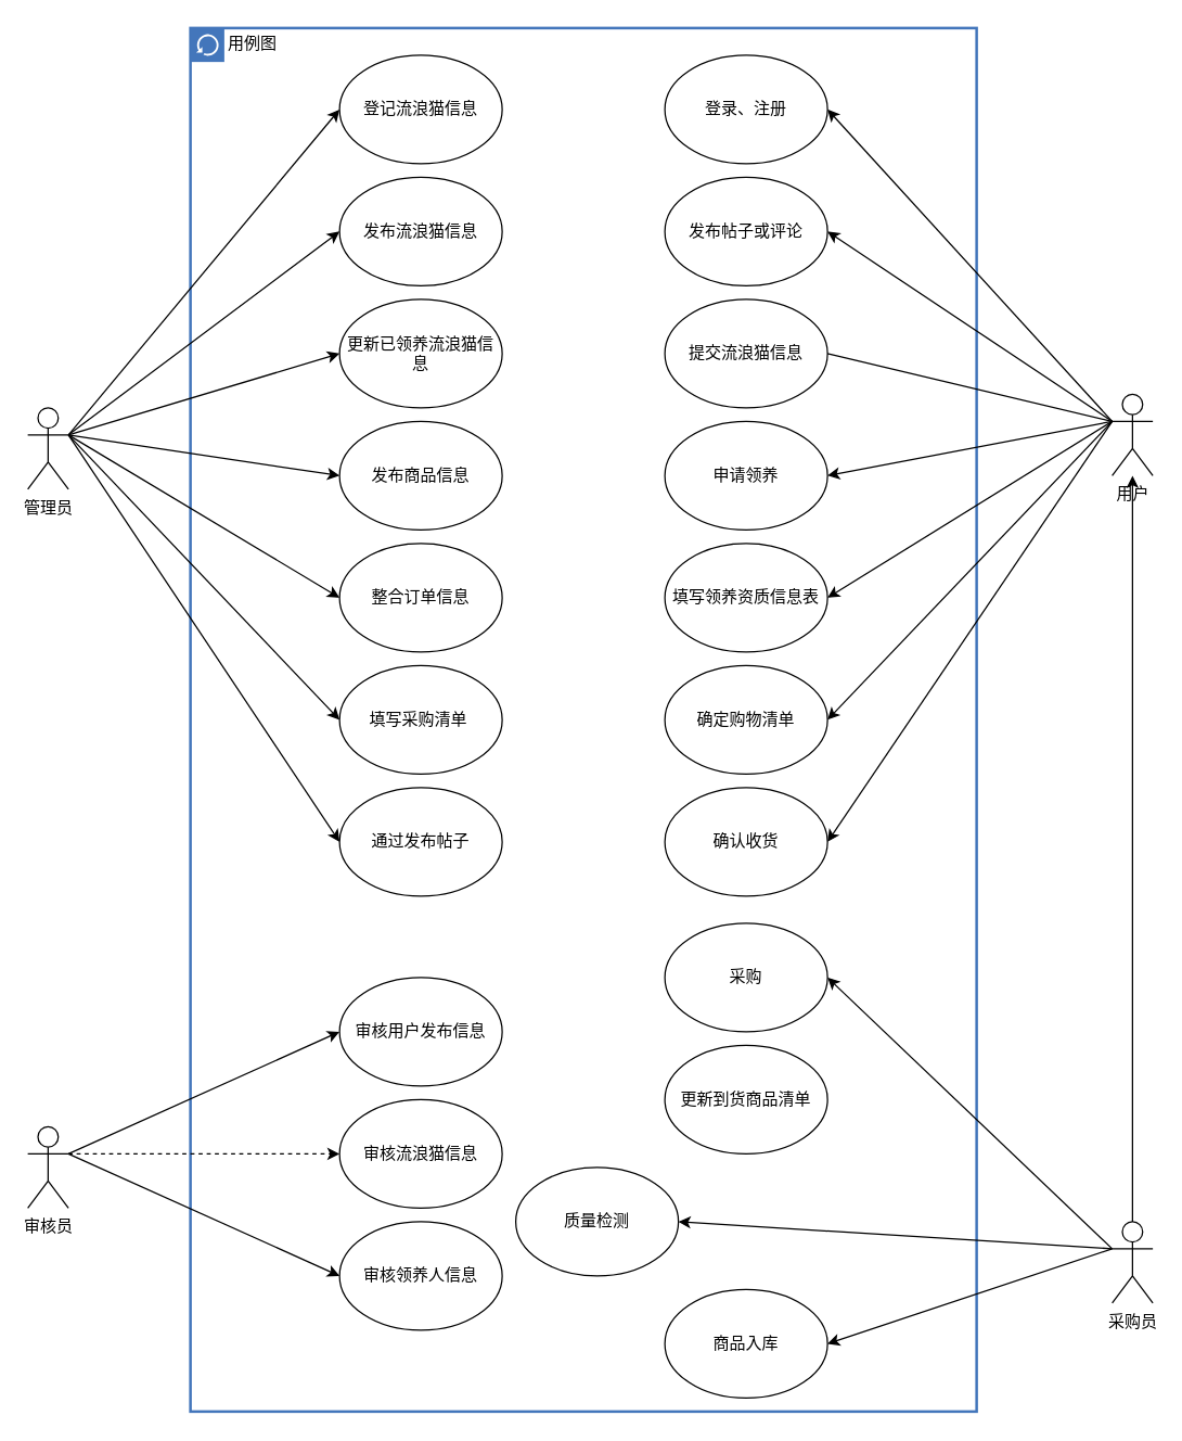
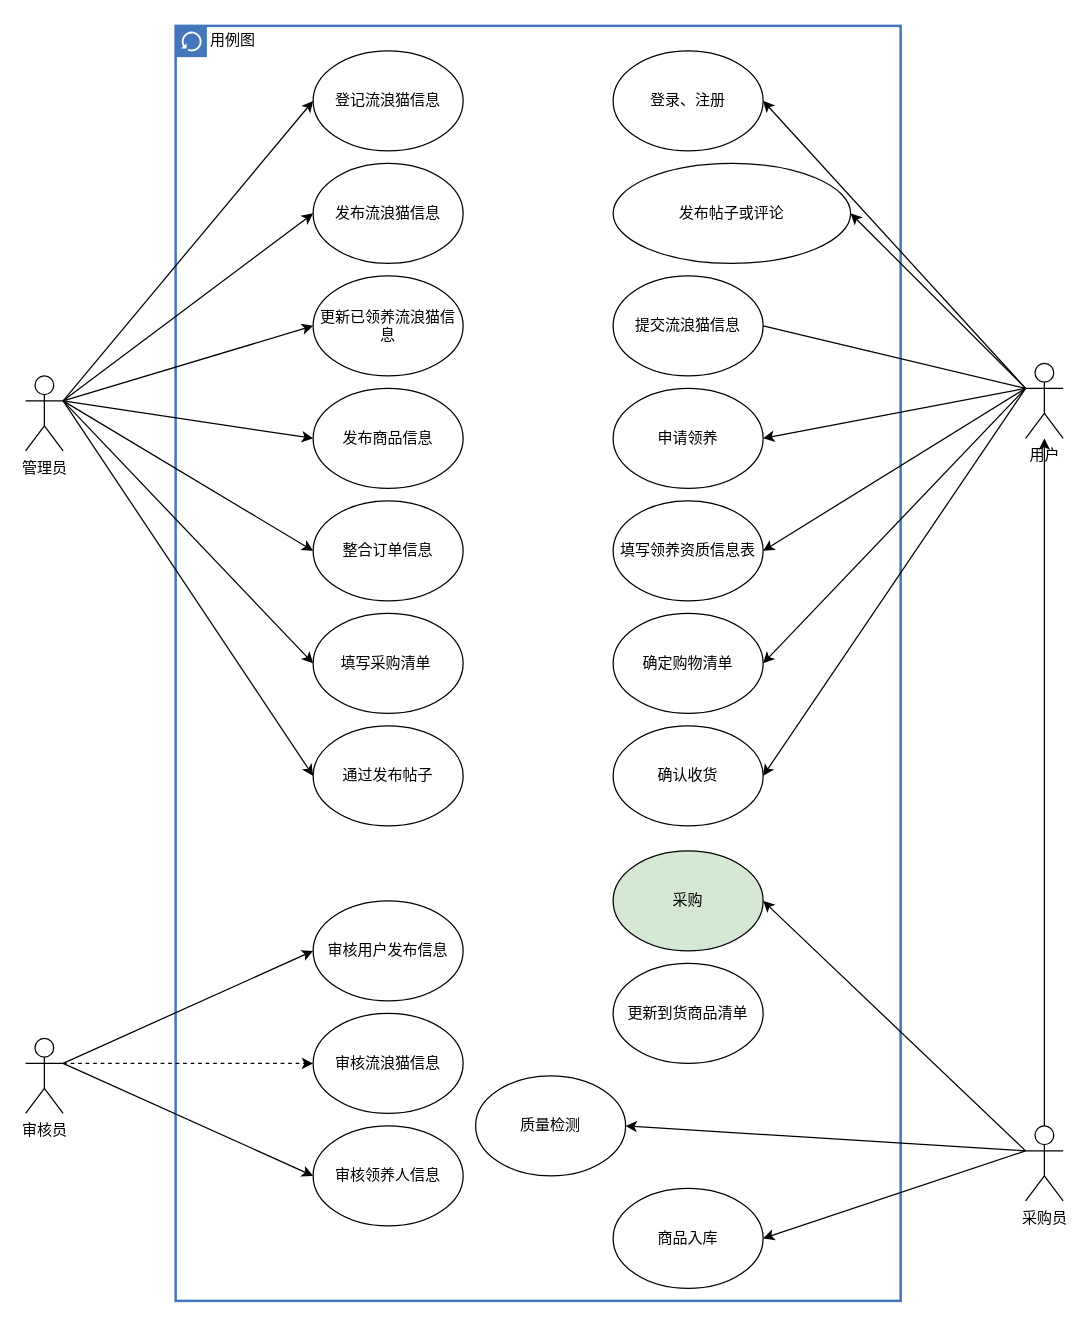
- <mxCell id="18" value="发布帖子或评论" style="ellipse;whiteSpace=wrap;html=1;" vertex="1" parent="6"><mxGeometry x="350" y="110" width="120" height="80" as="geometry" /></mxCell>
+ <mxCell id="18" value="发布帖子或评论" style="ellipse;whiteSpace=wrap;html=1;" vertex="1" parent="6"><mxGeometry x="350" y="110" width="190" height="80" as="geometry" /></mxCell>
- <mxCell id="24" value="采购" style="ellipse;whiteSpace=wrap;html=1;" vertex="1" parent="6"><mxGeometry x="350" y="660" width="120" height="80" as="geometry" /></mxCell>
+ <mxCell id="24" value="采购" style="ellipse;whiteSpace=wrap;html=1;fillColor=#d5e8d4;" vertex="1" parent="6"><mxGeometry x="350" y="660" width="120" height="80" as="geometry" /></mxCell>
